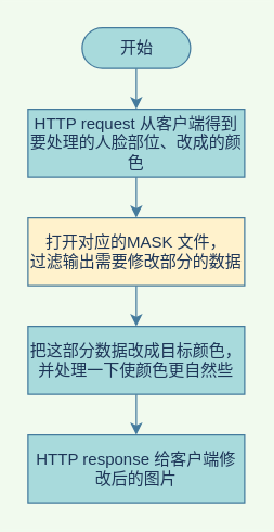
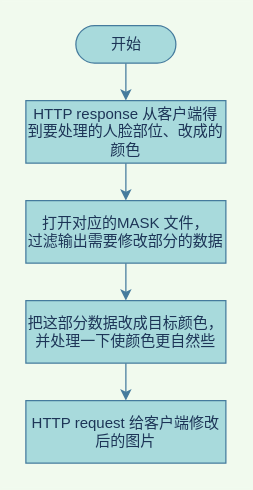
- <mxCell id="5" value="HTTP request 从客户端得到要处理的人脸部位、改成的颜色" style="html=1;dashed=0;whitespace=wrap;fillColor=#A8DADC;strokeColor=#457B9D;fontColor=#1D3557;whiteSpace=wrap;" vertex="1" parent="1"><mxGeometry x="20" y="80" width="160" height="50" as="geometry" /></mxCell>
+ <mxCell id="5" value="HTTP response 从客户端得到要处理的人脸部位、改成的颜色" style="html=1;dashed=0;whitespace=wrap;fillColor=#A8DADC;strokeColor=#457B9D;fontColor=#1D3557;whiteSpace=wrap;" vertex="1" parent="1"><mxGeometry x="20" y="80" width="160" height="50" as="geometry" /></mxCell>
- <mxCell id="7" value="打开对应的MASK 文件，&lt;br&gt;过滤输出需要修改部分的数据" style="html=1;dashed=0;whitespace=wrap;fillColor=#fff2cc;strokeColor=#457B9D;fontColor=#1D3557;whiteSpace=wrap;" vertex="1" parent="1"><mxGeometry x="20" y="160" width="160" height="50" as="geometry" /></mxCell>
+ <mxCell id="7" value="打开对应的MASK 文件，&lt;br&gt;过滤输出需要修改部分的数据" style="html=1;dashed=0;whitespace=wrap;fillColor=#A8DADC;strokeColor=#457B9D;fontColor=#1D3557;whiteSpace=wrap;" vertex="1" parent="1"><mxGeometry x="20" y="160" width="160" height="50" as="geometry" /></mxCell>
- <mxCell id="10" value="HTTP response 给客户端修改后的图片" style="html=1;dashed=0;whitespace=wrap;rounded=0;sketch=0;fontColor=#1D3557;strokeColor=#457B9D;fillColor=#A8DADC;whiteSpace=wrap;" vertex="1" parent="1"><mxGeometry x="20" y="320" width="160" height="50" as="geometry" /></mxCell>
+ <mxCell id="10" value="HTTP request 给客户端修改后的图片" style="html=1;dashed=0;whitespace=wrap;rounded=0;sketch=0;fontColor=#1D3557;strokeColor=#457B9D;fillColor=#A8DADC;whiteSpace=wrap;" vertex="1" parent="1"><mxGeometry x="20" y="320" width="160" height="50" as="geometry" /></mxCell>
